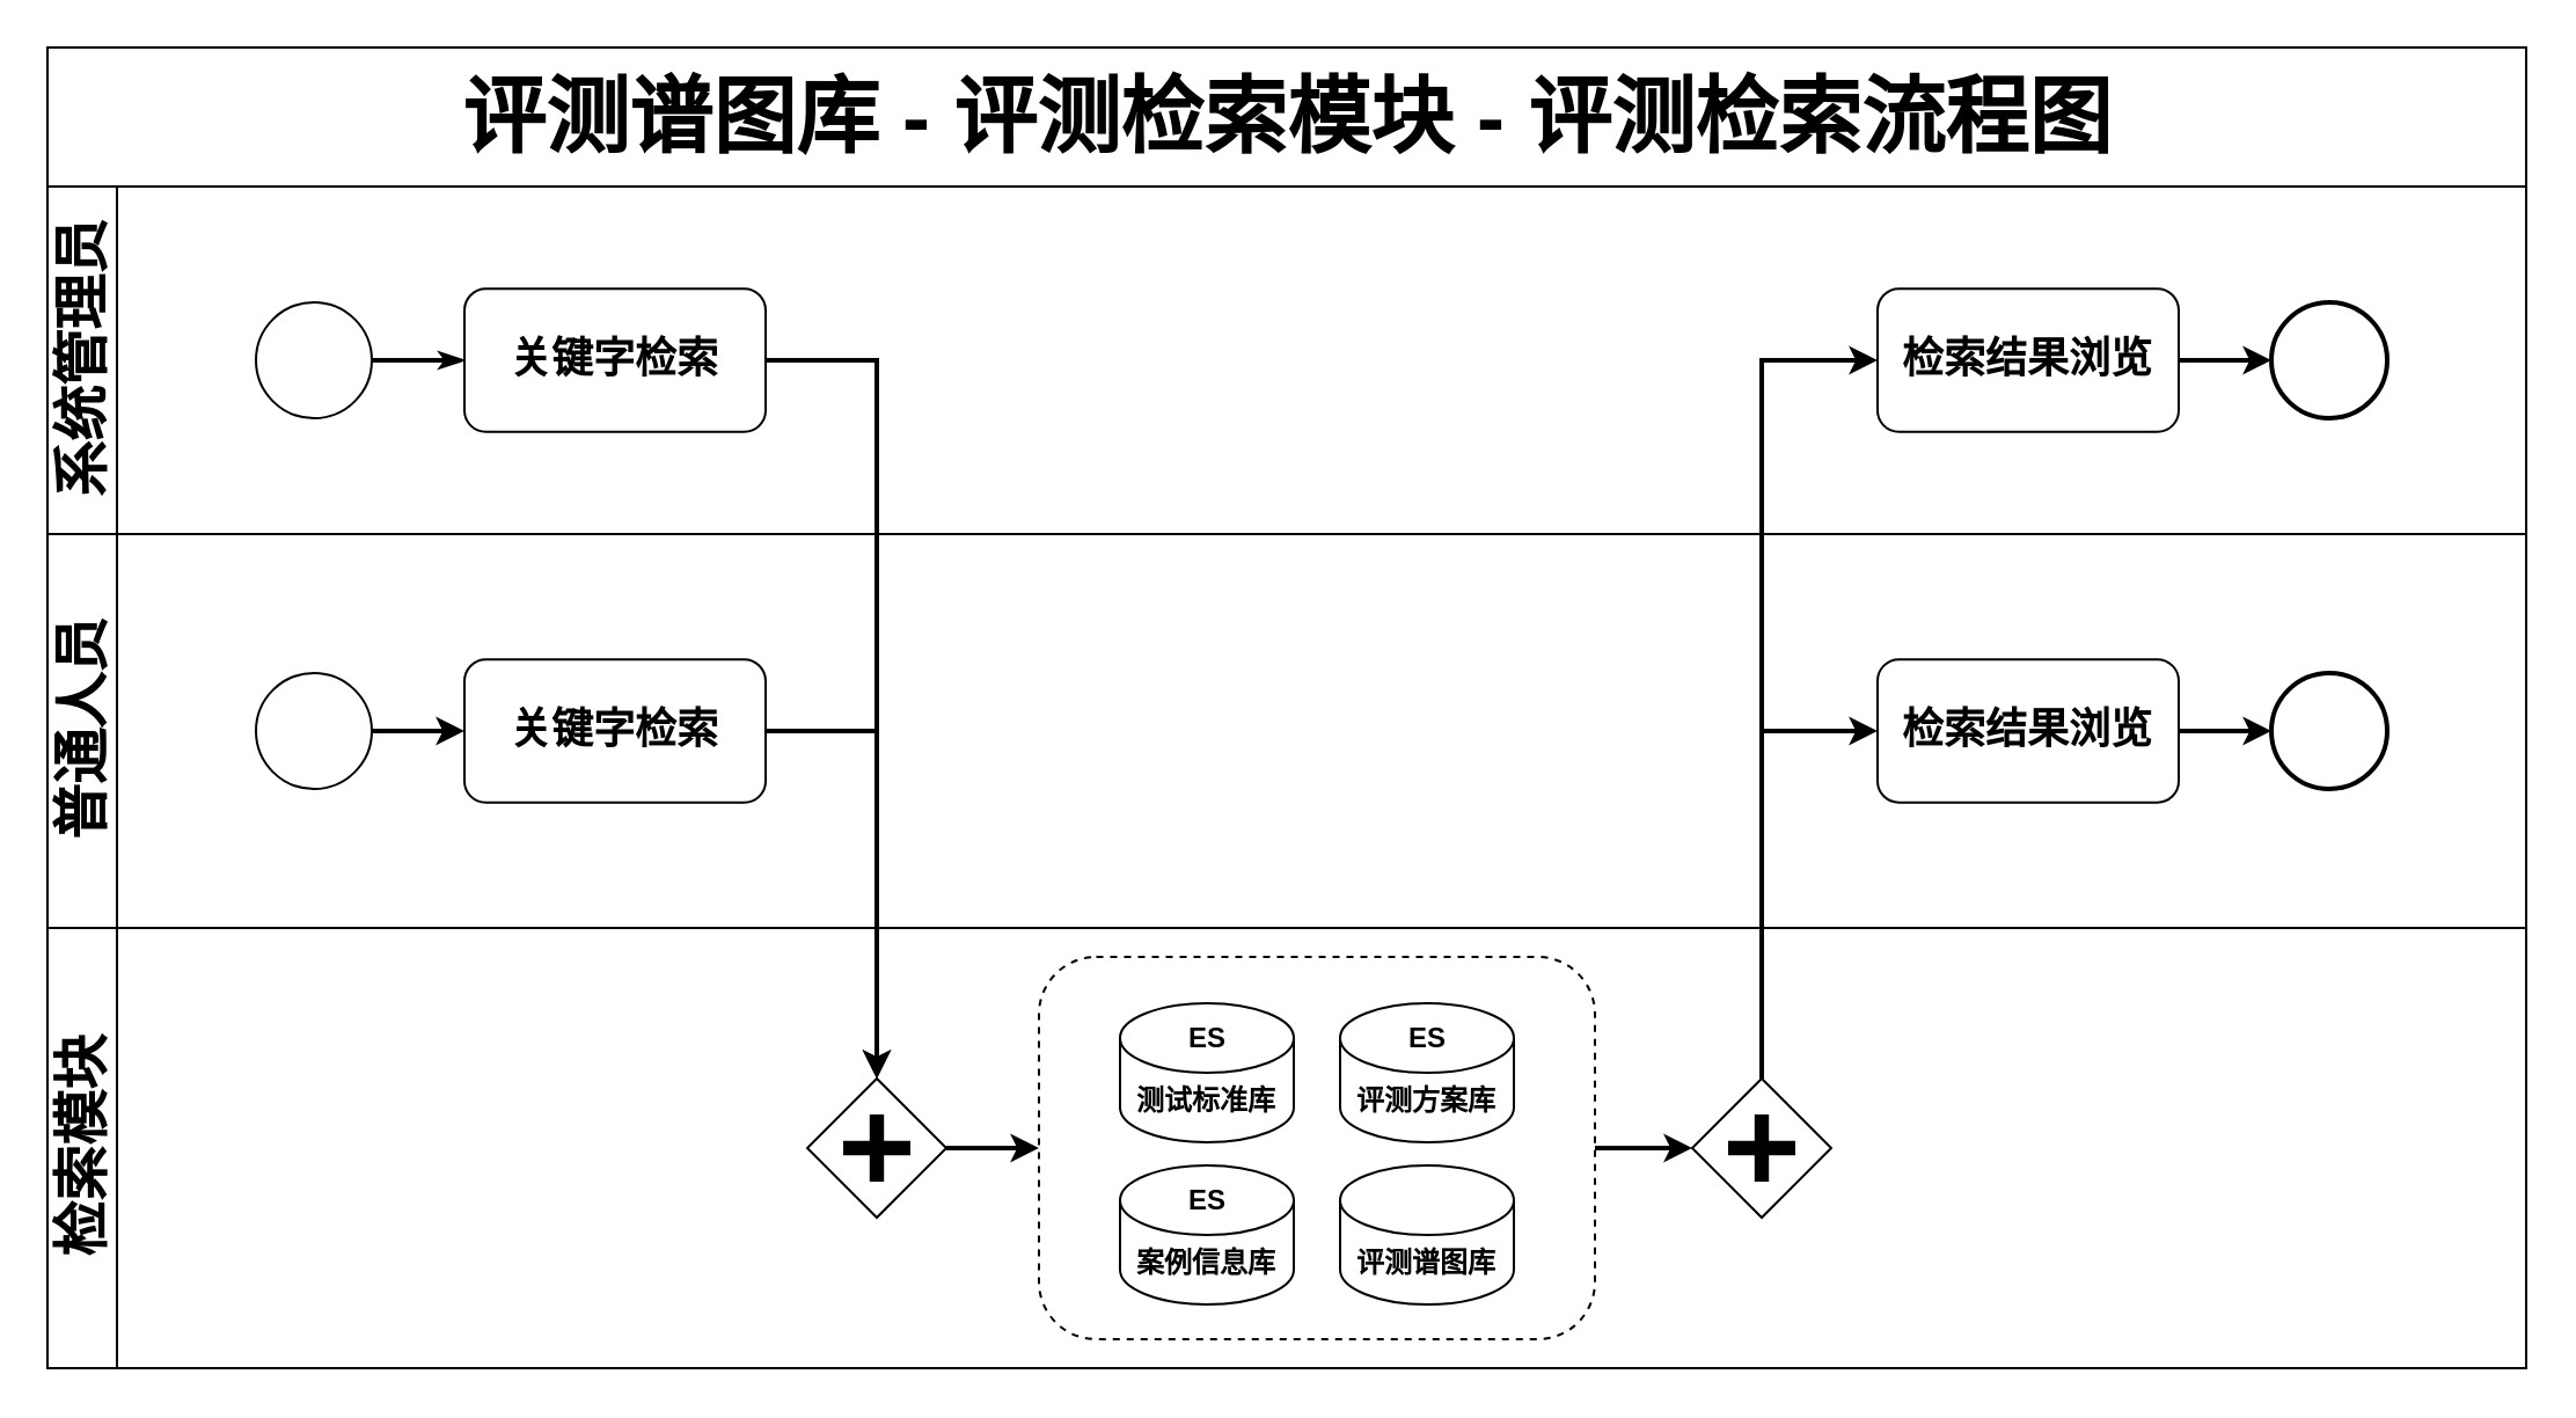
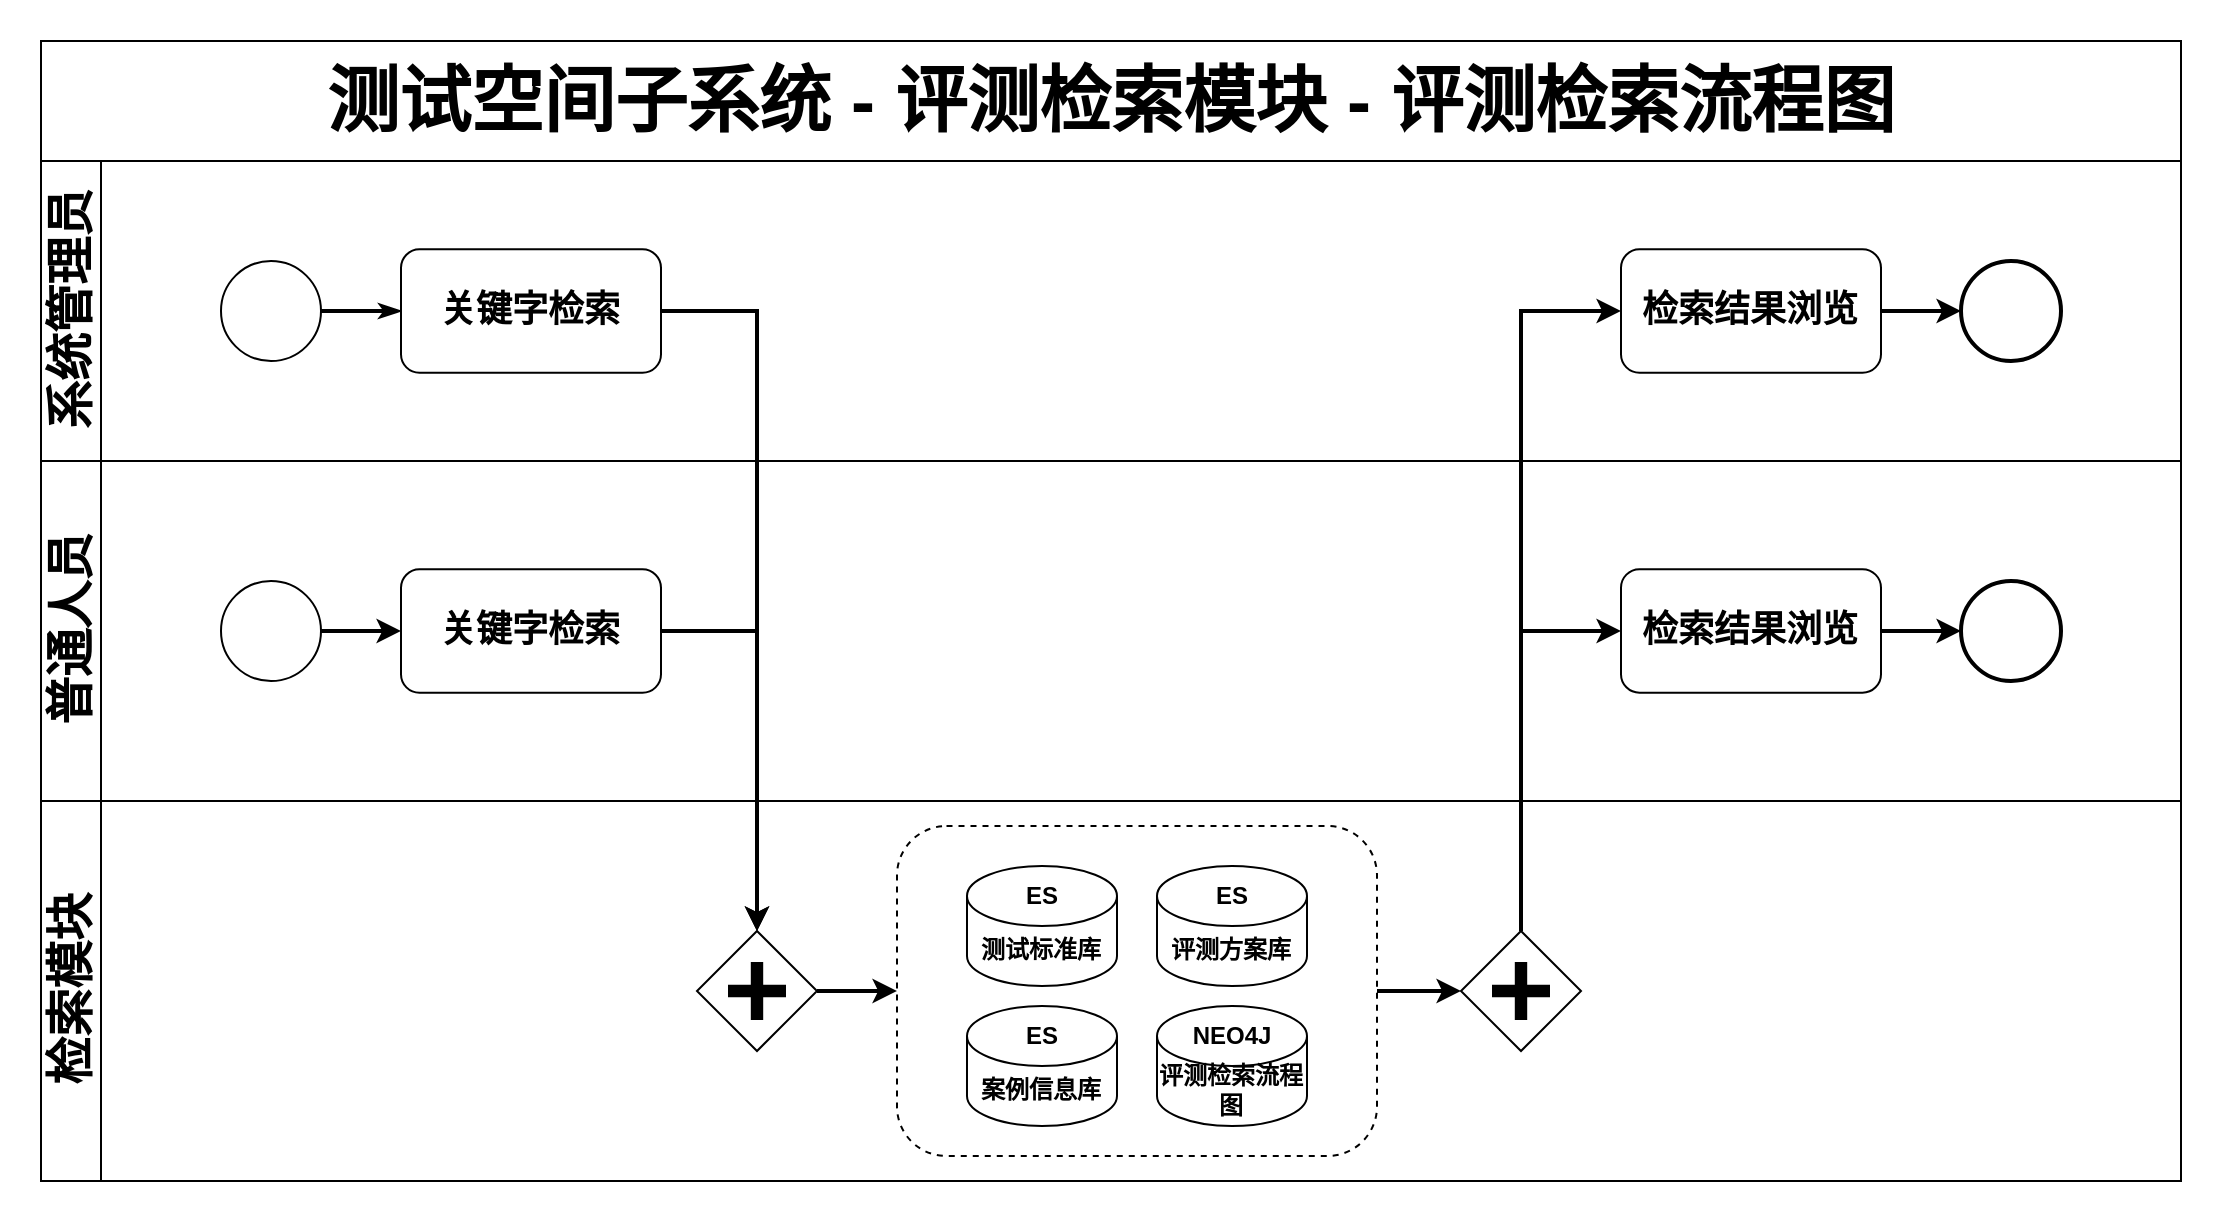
- <mxCell id="2" value="&lt;span style=&quot;font-family: &amp;#34;helvetica&amp;#34;&quot;&gt;&lt;font style=&quot;font-size: 36px&quot;&gt;评测谱图库 - 评测检索模块 - 评测检索流程图&lt;/font&gt;&lt;/span&gt;" style="swimlane;html=1;childLayout=stackLayout;horizontal=1;startSize=60;horizontalStack=0;rounded=0;shadow=0;labelBackgroundColor=none;strokeWidth=1;fontFamily=Verdana;fontSize=8;align=center;" parent="1" vertex="1"><mxGeometry x="20" y="20" width="1070" height="570" as="geometry" /></mxCell>
+ <mxCell id="2" value="&lt;span style=&quot;font-family: &amp;#34;helvetica&amp;#34;&quot;&gt;&lt;font style=&quot;font-size: 36px&quot;&gt;测试空间子系统 - 评测检索模块 - 评测检索流程图&lt;/font&gt;&lt;/span&gt;" style="swimlane;html=1;childLayout=stackLayout;horizontal=1;startSize=60;horizontalStack=0;rounded=0;shadow=0;labelBackgroundColor=none;strokeWidth=1;fontFamily=Verdana;fontSize=8;align=center;" parent="1" vertex="1"><mxGeometry x="20" y="20" width="1070" height="570" as="geometry" /></mxCell>
+ <mxCell id="26" value="NEO4J" style="text;html=1;strokeColor=none;fillColor=none;align=center;verticalAlign=middle;whiteSpace=wrap;rounded=0;dashed=1;fontStyle=1" parent="20" vertex="1"><mxGeometry x="132.5" y="90" width="70" height="30" as="geometry" /></mxCell>
- <mxCell id="25" value="&lt;b&gt;&lt;font style=&quot;font-size: 12px&quot;&gt;评测谱图库&lt;/font&gt;&lt;/b&gt;" style="shape=cylinder3;whiteSpace=wrap;html=1;boundedLbl=1;backgroundOutline=1;size=15;" parent="20" vertex="1"><mxGeometry x="130" y="90" width="75" height="60" as="geometry" /></mxCell>
+ <mxCell id="25" value="&lt;b&gt;&lt;font style=&quot;font-size: 12px&quot;&gt;评测检索流程图&lt;/font&gt;&lt;/b&gt;" style="shape=cylinder3;whiteSpace=wrap;html=1;boundedLbl=1;backgroundOutline=1;size=15;" parent="20" vertex="1"><mxGeometry x="130" y="90" width="75" height="60" as="geometry" /></mxCell>
